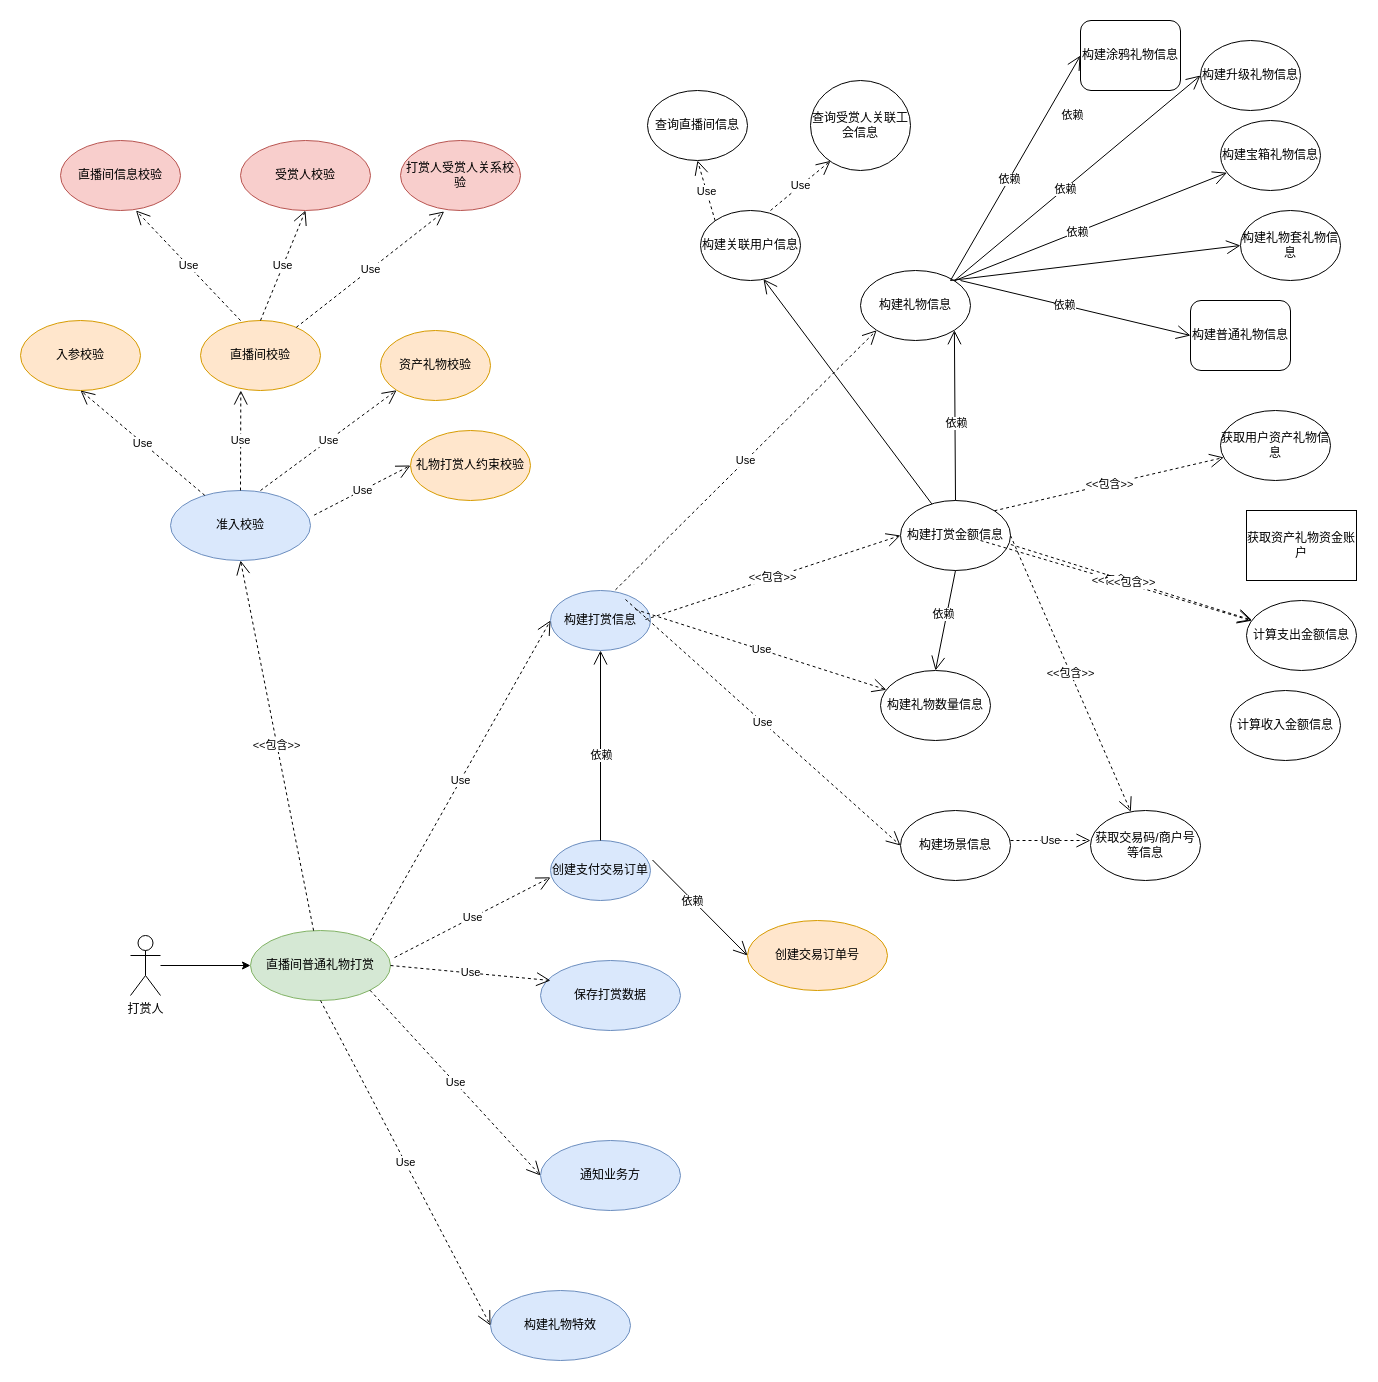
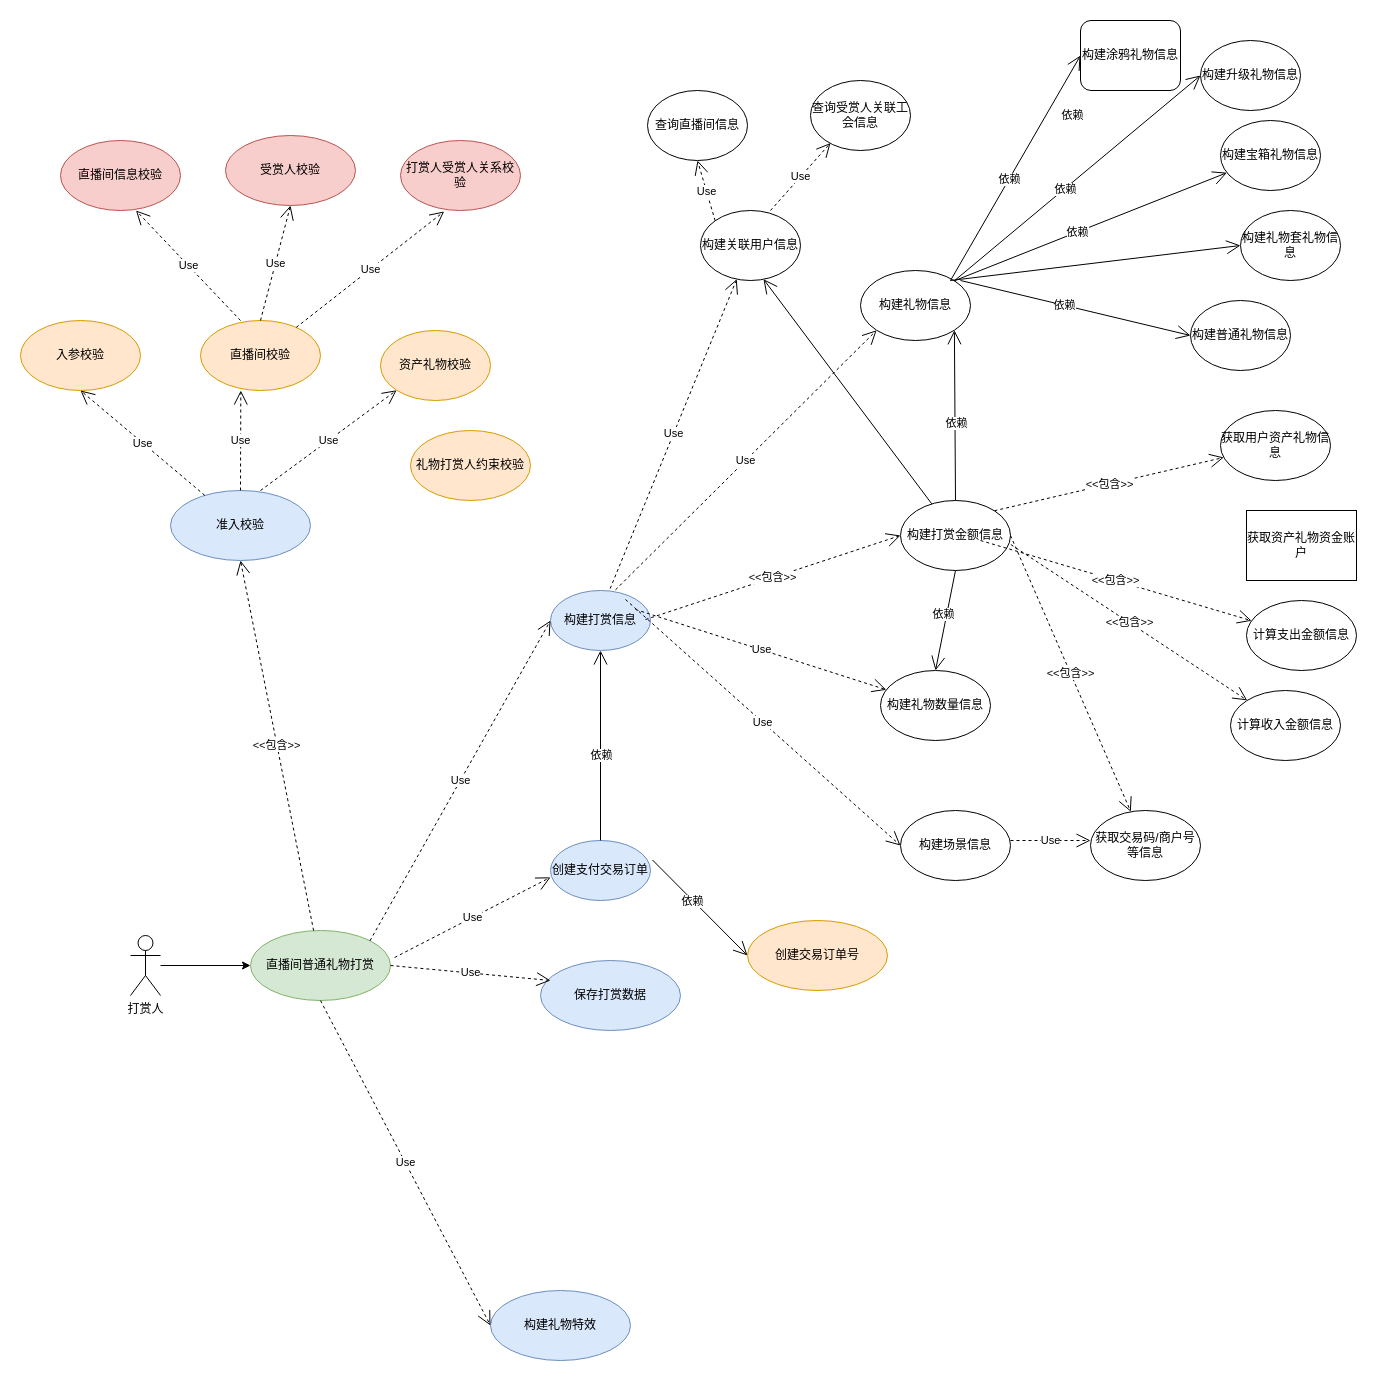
- <mxCell id="38" value="查询受赏人关联工会信息" style="ellipse;whiteSpace=wrap;html=1;" vertex="1" parent="1"><mxGeometry x="810" y="80" width="100" height="90" as="geometry" /></mxCell>
+ <mxCell id="38" value="查询受赏人关联工会信息" style="ellipse;whiteSpace=wrap;html=1;" vertex="1" parent="1"><mxGeometry x="810" y="80" width="100" height="70" as="geometry" /></mxCell>
- <mxCell id="27" value="受赏人校验" style="ellipse;whiteSpace=wrap;html=1;fillColor=#f8cecc;strokeColor=#b85450;" parent="1" vertex="1"><mxGeometry x="240" y="140" width="130" height="70" as="geometry" /></mxCell>
+ <mxCell id="27" value="受赏人校验" style="ellipse;whiteSpace=wrap;html=1;fillColor=#f8cecc;strokeColor=#b85450;" parent="1" vertex="1"><mxGeometry x="225" y="135" width="130" height="70" as="geometry" /></mxCell>
- <mxCell id="49" value="构建普通&lt;span style=&quot;background-color: initial;&quot;&gt;礼物信息&lt;/span&gt;" style="whiteSpace=wrap;html=1;rounded=1;" vertex="1" parent="1"><mxGeometry x="1190" y="300" width="100" height="70" as="geometry" /></mxCell>
+ <mxCell id="49" value="构建普通&lt;span style=&quot;background-color: initial;&quot;&gt;礼物信息&lt;/span&gt;" style="ellipse;whiteSpace=wrap;html=1;" vertex="1" parent="1"><mxGeometry x="1190" y="300" width="100" height="70" as="geometry" /></mxCell>
+ <mxCell id="39" value="Use" style="endArrow=open;endSize=12;dashed=1;html=1;rounded=0;exitX=0.597;exitY=-0.033;exitDx=0;exitDy=0;exitPerimeter=0;" edge="1" parent="1" source="7" target="36"><mxGeometry width="160" relative="1" as="geometry"><mxPoint x="610" y="580" as="sourcePoint" /><mxPoint x="790" y="680" as="targetPoint" /></mxGeometry></mxCell>
- <mxCell id="32" value="Use" style="endArrow=open;endSize=12;dashed=1;html=1;rounded=0;entryX=0;entryY=0.5;entryDx=0;entryDy=0;exitX=1.026;exitY=0.352;exitDx=0;exitDy=0;exitPerimeter=0;" parent="1" target="30" edge="1" source="5"><mxGeometry width="160" relative="1" as="geometry"><mxPoint x="630" y="540" as="sourcePoint" /><mxPoint x="790" y="540" as="targetPoint" /></mxGeometry></mxCell>
- <mxCell id="76" value="&amp;lt;&amp;lt;包含&amp;gt;&amp;gt;" style="endArrow=open;endSize=12;dashed=1;html=1;rounded=0;exitX=1.003;exitY=0.629;exitDx=0;exitDy=0;exitPerimeter=0;" edge="1" parent="1" target="73" source="61"><mxGeometry width="160" relative="1" as="geometry"><mxPoint x="980" y="590" as="sourcePoint" /><mxPoint x="1281" y="560" as="targetPoint" /></mxGeometry></mxCell>
+ <mxCell id="76" value="&amp;lt;&amp;lt;包含&amp;gt;&amp;gt;" style="endArrow=open;endSize=12;dashed=1;html=1;rounded=0;exitX=1.003;exitY=0.629;exitDx=0;exitDy=0;exitPerimeter=0;" edge="1" parent="1" target="75" source="61"><mxGeometry width="160" relative="1" as="geometry"><mxPoint x="980" y="590" as="sourcePoint" /><mxPoint x="1281" y="560" as="targetPoint" /></mxGeometry></mxCell>
- <mxCell id="17" value="Use" style="endArrow=open;endSize=12;dashed=1;html=1;rounded=0;entryX=0;entryY=0.5;entryDx=0;entryDy=0;exitX=1;exitY=1;exitDx=0;exitDy=0;" parent="1" source="4" target="11" edge="1"><mxGeometry width="160" relative="1" as="geometry"><mxPoint x="340" y="990" as="sourcePoint" /><mxPoint x="500" y="990" as="targetPoint" /></mxGeometry></mxCell>
- <mxCell id="11" value="通知业务方" style="ellipse;whiteSpace=wrap;html=1;fillColor=#dae8fc;strokeColor=#6c8ebf;" parent="1" vertex="1"><mxGeometry x="540" y="1140" width="140" height="70" as="geometry" /></mxCell>
